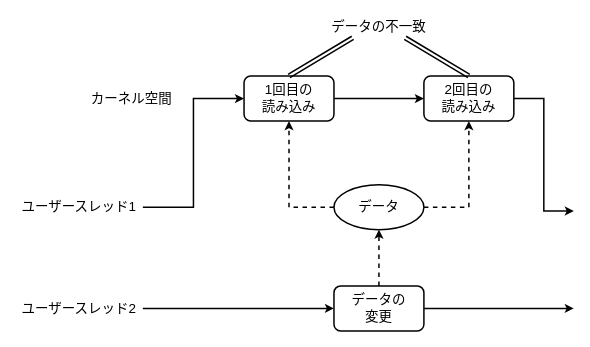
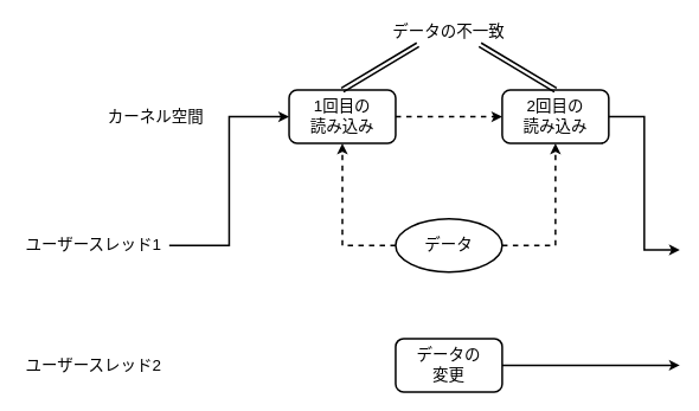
- <mxCell id="7" style="edgeStyle=orthogonalEdgeStyle;rounded=0;orthogonalLoop=1;jettySize=auto;html=1;exitX=1;exitY=0.5;exitDx=0;exitDy=0;entryX=0;entryY=0.5;entryDx=0;entryDy=0;fontSize=18;strokeWidth=2;" edge="1" parent="1" source="8" target="10"><mxGeometry relative="1" as="geometry" /></mxCell>
+ <mxCell id="7" style="edgeStyle=orthogonalEdgeStyle;rounded=0;orthogonalLoop=1;jettySize=auto;html=1;exitX=1;exitY=0.5;exitDx=0;exitDy=0;entryX=0;entryY=0.5;entryDx=0;entryDy=0;fontSize=18;strokeWidth=2;dashed=1;" edge="1" parent="1" source="8" target="10"><mxGeometry relative="1" as="geometry" /></mxCell>
- <mxCell id="14" style="edgeStyle=orthogonalEdgeStyle;rounded=0;orthogonalLoop=1;jettySize=auto;html=1;exitX=0.5;exitY=0;exitDx=0;exitDy=0;entryX=0.5;entryY=1;entryDx=0;entryDy=0;dashed=1;fontSize=18;strokeWidth=2;" edge="1" parent="1" source="16" target="13"><mxGeometry relative="1" as="geometry" /></mxCell>
- <mxCell id="5" style="edgeStyle=orthogonalEdgeStyle;rounded=0;orthogonalLoop=1;jettySize=auto;html=1;entryX=0;entryY=0.5;entryDx=0;entryDy=0;fontSize=18;strokeWidth=2;" edge="1" parent="1" source="6" target="16"><mxGeometry relative="1" as="geometry" /></mxCell>
